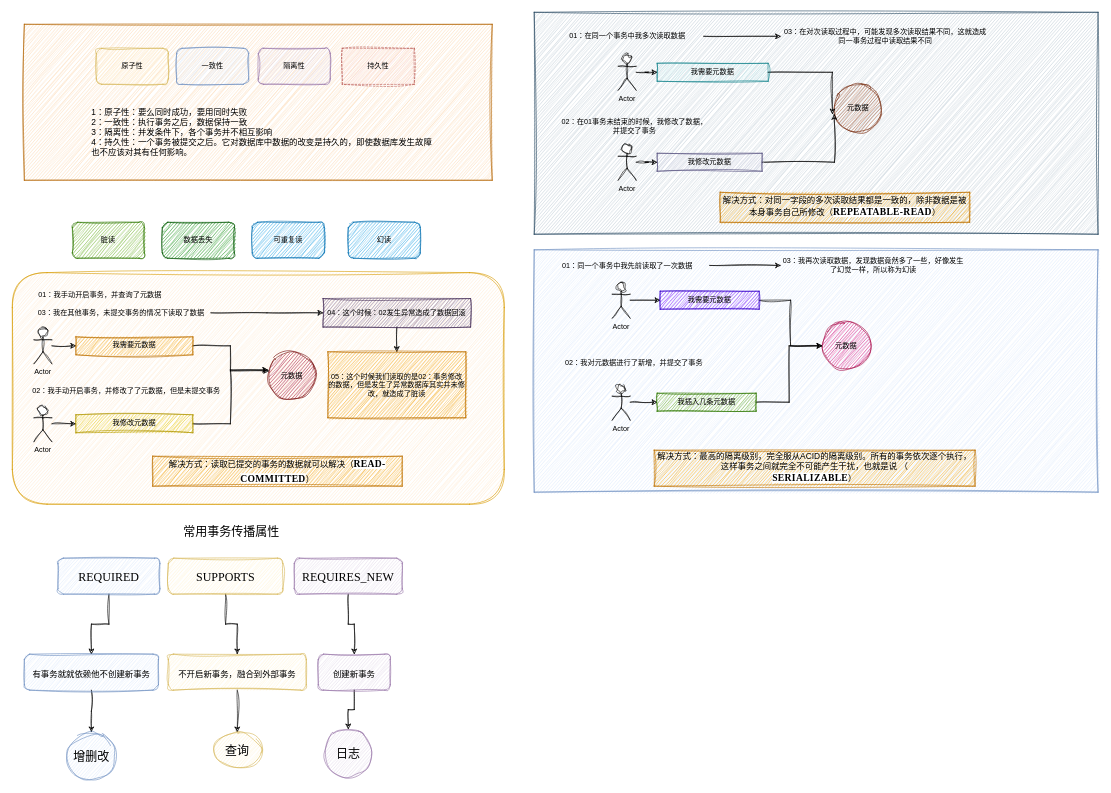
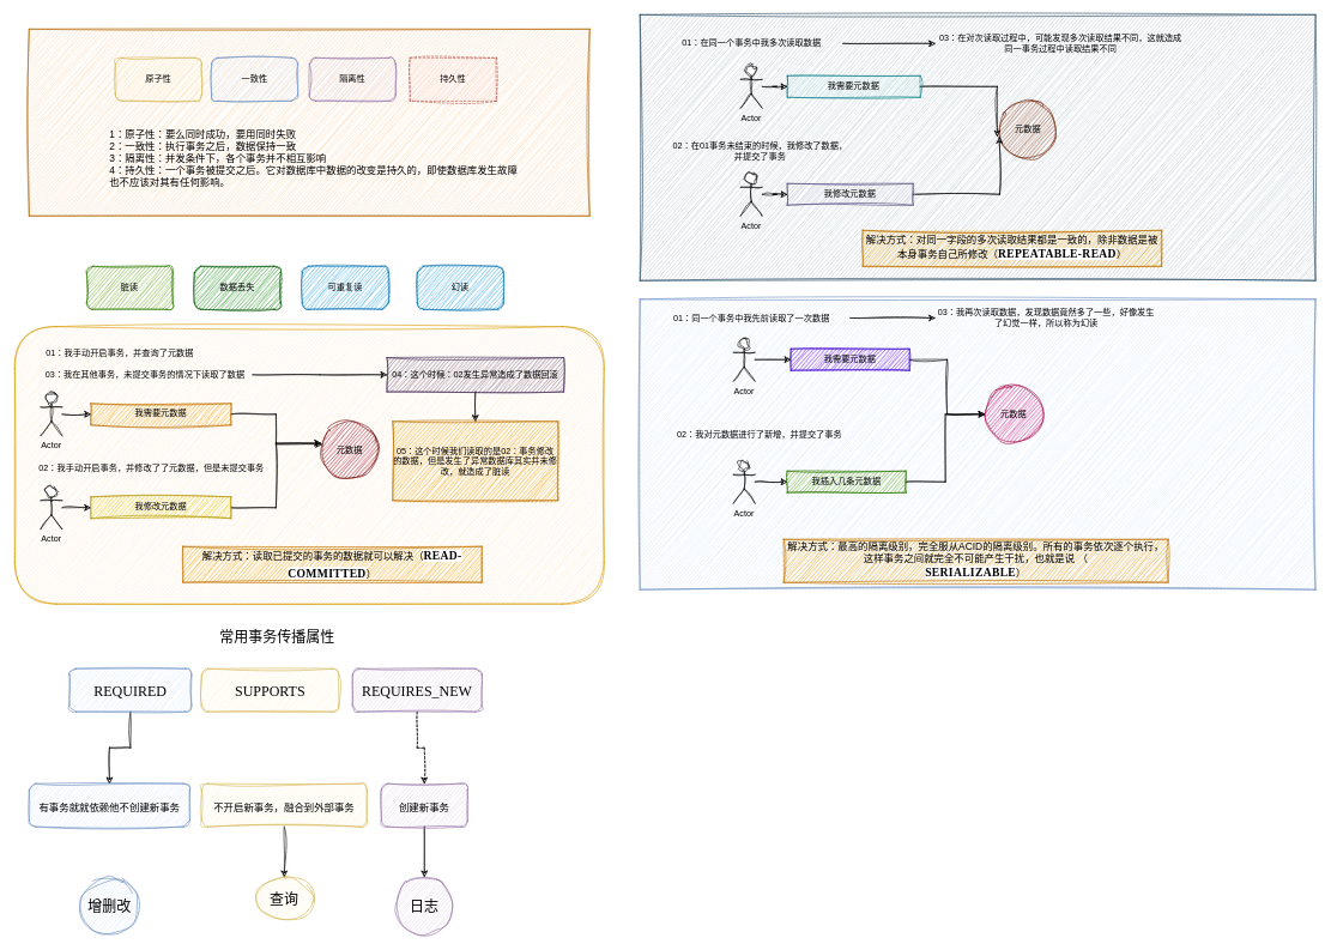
- <mxCell id="62" value="" style="edgeStyle=orthogonalEdgeStyle;rounded=0;sketch=1;hachureGap=4;jiggle=2;curveFitting=1;orthogonalLoop=1;jettySize=auto;html=1;fontFamily=Architects Daughter;fontSource=https%3A%2F%2Ffonts.googleapis.com%2Fcss%3Ffamily%3DArchitects%2BDaughter;fontSize=16;" edge="1" parent="1" source="63" target="70"><mxGeometry relative="1" as="geometry" /></mxCell>
- <mxCell id="64" value="" style="edgeStyle=orthogonalEdgeStyle;rounded=0;sketch=1;hachureGap=4;jiggle=2;curveFitting=1;orthogonalLoop=1;jettySize=auto;html=1;fontFamily=Architects Daughter;fontSource=https%3A%2F%2Ffonts.googleapis.com%2Fcss%3Ffamily%3DArchitects%2BDaughter;fontSize=16;" edge="1" parent="1" source="65" target="72"><mxGeometry relative="1" as="geometry" /></mxCell>
+ <mxCell id="64" value="" style="edgeStyle=orthogonalEdgeStyle;rounded=0;sketch=1;hachureGap=4;jiggle=2;curveFitting=1;orthogonalLoop=1;jettySize=auto;html=1;fontFamily=Architects Daughter;fontSource=https%3A%2F%2Ffonts.googleapis.com%2Fcss%3Ffamily%3DArchitects%2BDaughter;fontSize=16;dashed=1;" edge="1" parent="1" source="65" target="72"><mxGeometry relative="1" as="geometry" /></mxCell>
- <mxCell id="67" value="" style="edgeStyle=orthogonalEdgeStyle;rounded=0;sketch=1;hachureGap=4;jiggle=2;curveFitting=1;orthogonalLoop=1;jettySize=auto;html=1;fontFamily=Architects Daughter;fontSource=https%3A%2F%2Ffonts.googleapis.com%2Fcss%3Ffamily%3DArchitects%2BDaughter;fontSize=16;" edge="1" parent="1" source="68" target="73"><mxGeometry relative="1" as="geometry" /></mxCell>
- <mxCell id="75" value="日志" style="ellipse;whiteSpace=wrap;html=1;fontSize=20;fontFamily=Architects Daughter;fillColor=#e1d5e7;strokeColor=#9673a6;rounded=1;sketch=1;hachureGap=4;jiggle=2;curveFitting=1;fontSource=https%3A%2F%2Ffonts.googleapis.com%2Fcss%3Ffamily%3DArchitects%2BDaughter;" vertex="1" parent="1"><mxGeometry x="540" y="1215" width="80" height="80" as="geometry" /></mxCell>
+ <mxCell id="75" value="日志" style="ellipse;whiteSpace=wrap;html=1;fontSize=20;fontFamily=Architects Daughter;fillColor=#e1d5e7;strokeColor=#9673a6;rounded=1;sketch=1;hachureGap=4;jiggle=2;curveFitting=1;fontSource=https%3A%2F%2Ffonts.googleapis.com%2Fcss%3Ffamily%3DArchitects%2BDaughter;" vertex="1" parent="1"><mxGeometry x="550" y="1220" width="80" height="80" as="geometry" /></mxCell>
